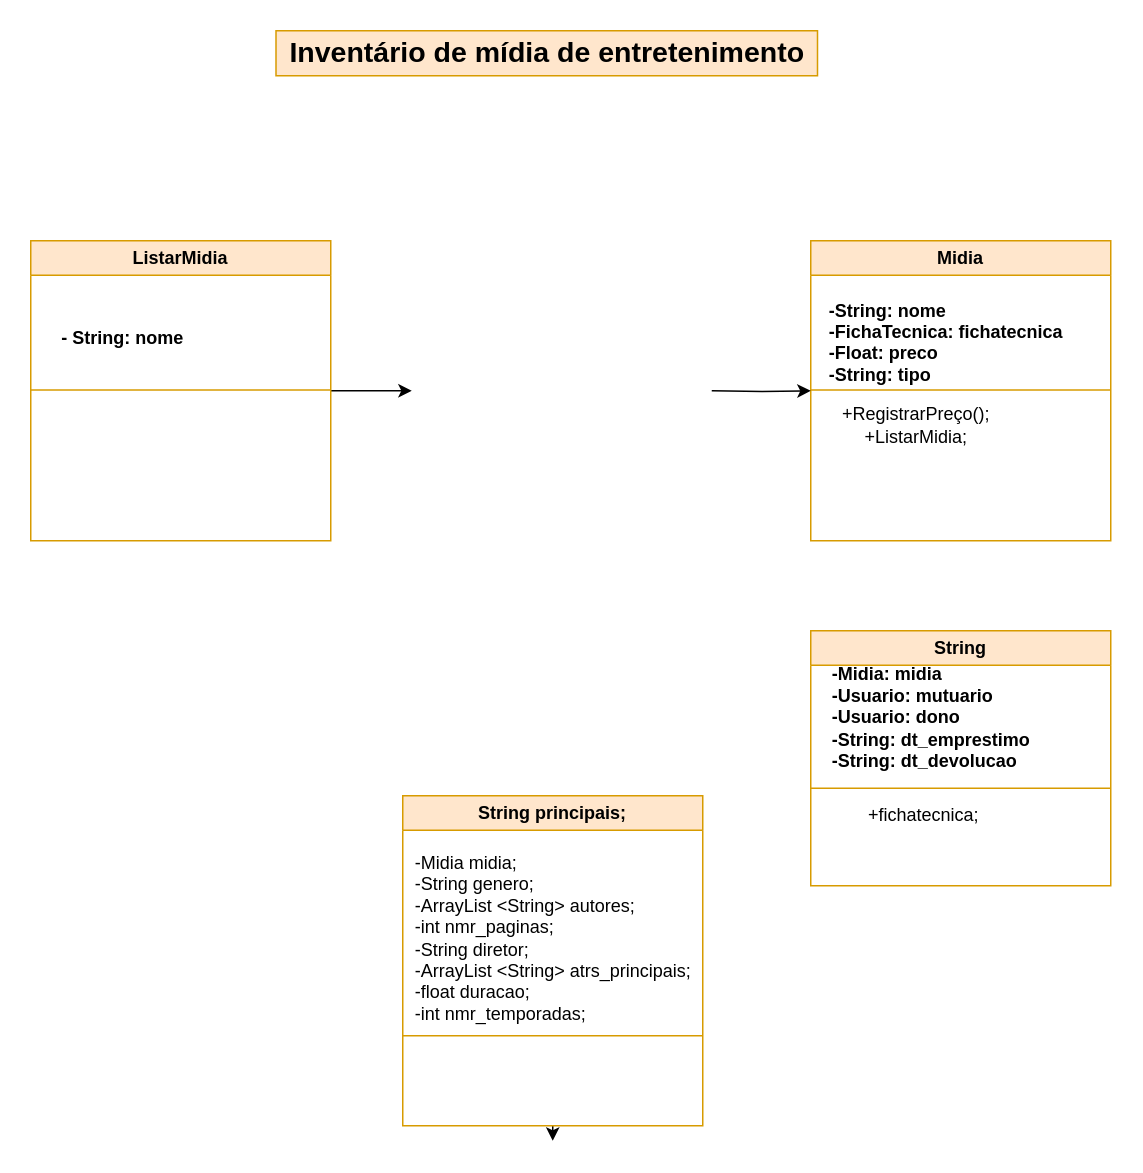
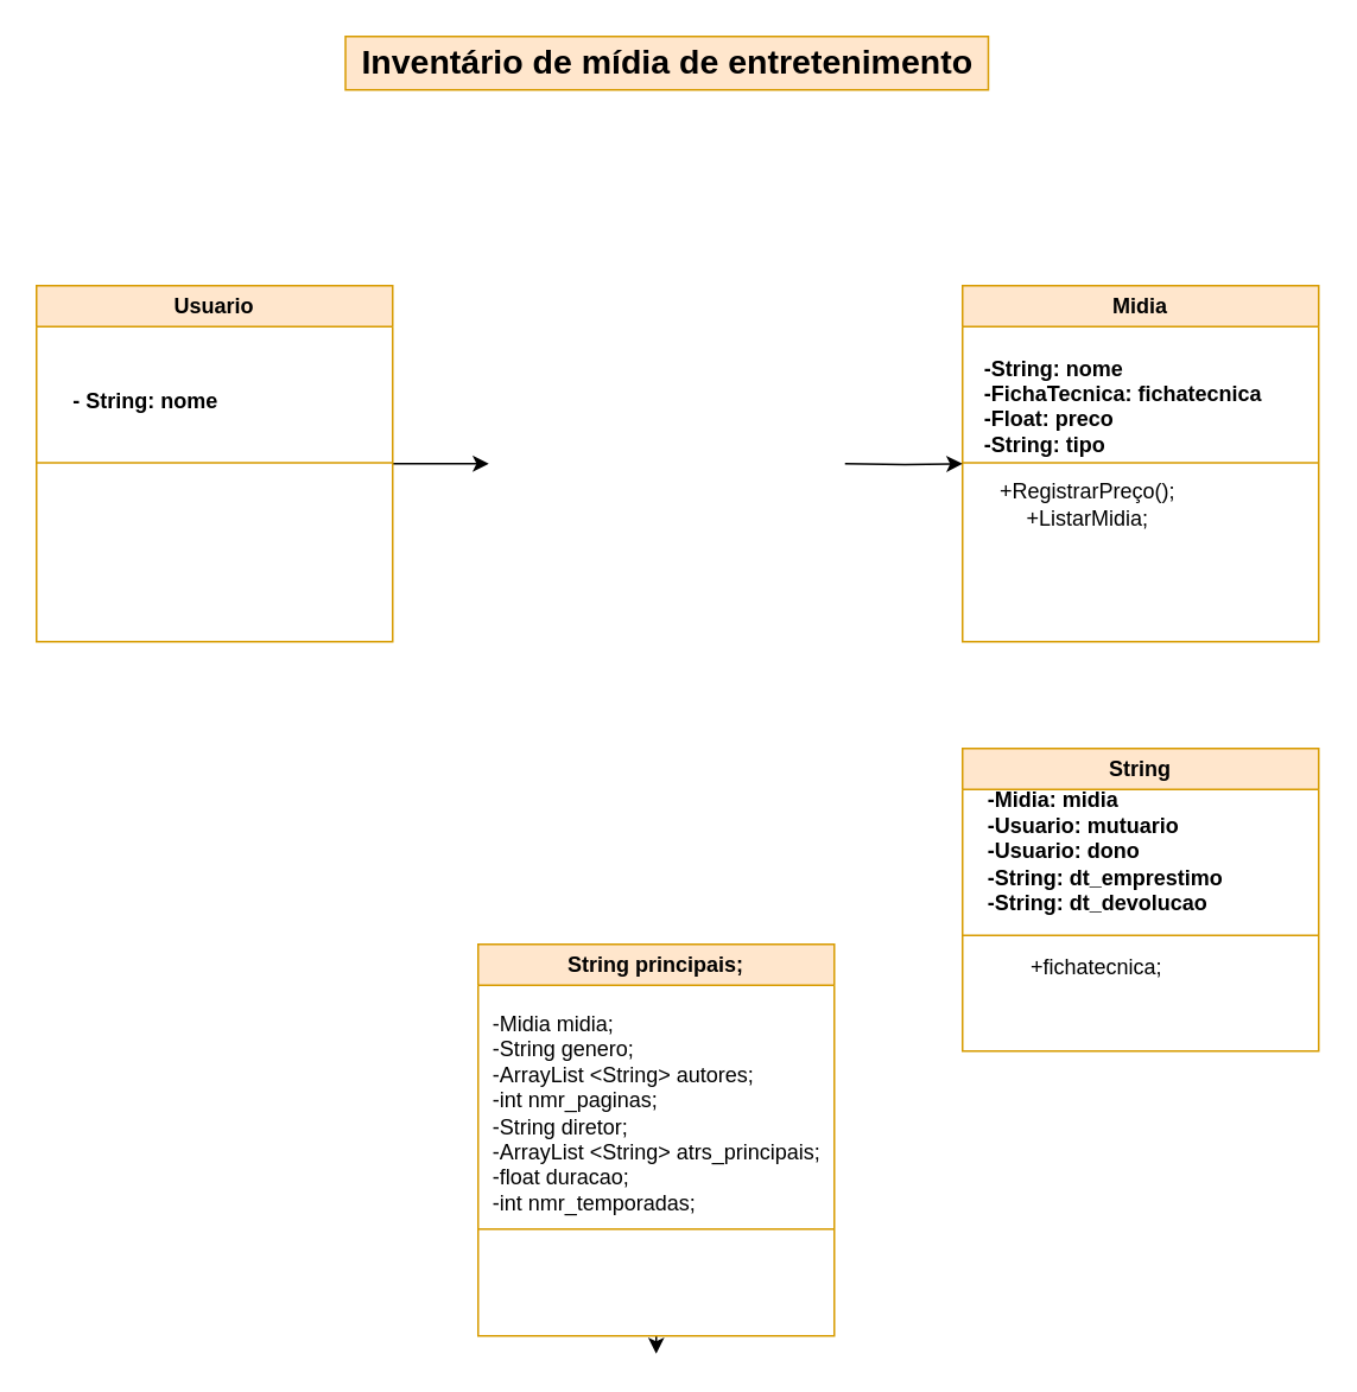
- <mxCell id="6" value="&lt;h2 style=&quot;text-align: justify;&quot;&gt;&lt;span style=&quot;background-color: initial;&quot;&gt;&lt;font style=&quot;font-size: 19px;&quot;&gt;Inventário de mídia de entretenimento&lt;/font&gt;&lt;/span&gt;&lt;/h2&gt;" style="text;html=1;strokeColor=#d79b00;fillColor=#ffe6cc;align=center;verticalAlign=middle;whiteSpace=wrap;rounded=0;" parent="1" vertex="1"><mxGeometry x="183.5" y="20" width="361" height="30" as="geometry" /></mxCell>
+ <mxCell id="6" value="&lt;h2 style=&quot;text-align: justify;&quot;&gt;&lt;span style=&quot;background-color: initial;&quot;&gt;&lt;font style=&quot;font-size: 19px;&quot;&gt;Inventário de mídia de entretenimento&lt;/font&gt;&lt;/span&gt;&lt;/h2&gt;" style="text;html=1;strokeColor=#d79b00;fillColor=#ffe6cc;align=center;verticalAlign=middle;whiteSpace=wrap;rounded=0;" parent="1" vertex="1"><mxGeometry x="193.5" y="20" width="361" height="30" as="geometry" /></mxCell>
- <mxCell id="3" value="ListarMidia" style="swimlane;whiteSpace=wrap;html=1;startSize=23;fillColor=#ffe6cc;strokeColor=#d79b00;" parent="1" vertex="1"><mxGeometry x="20" y="160" width="200" height="200" as="geometry"><mxRectangle x="60" y="200" width="90" height="30" as="alternateBounds" /></mxGeometry></mxCell>
+ <mxCell id="3" value="Usuario" style="swimlane;whiteSpace=wrap;html=1;startSize=23;fillColor=#ffe6cc;strokeColor=#d79b00;" parent="1" vertex="1"><mxGeometry x="20" y="160" width="200" height="200" as="geometry"><mxRectangle x="60" y="200" width="90" height="30" as="alternateBounds" /></mxGeometry></mxCell>
